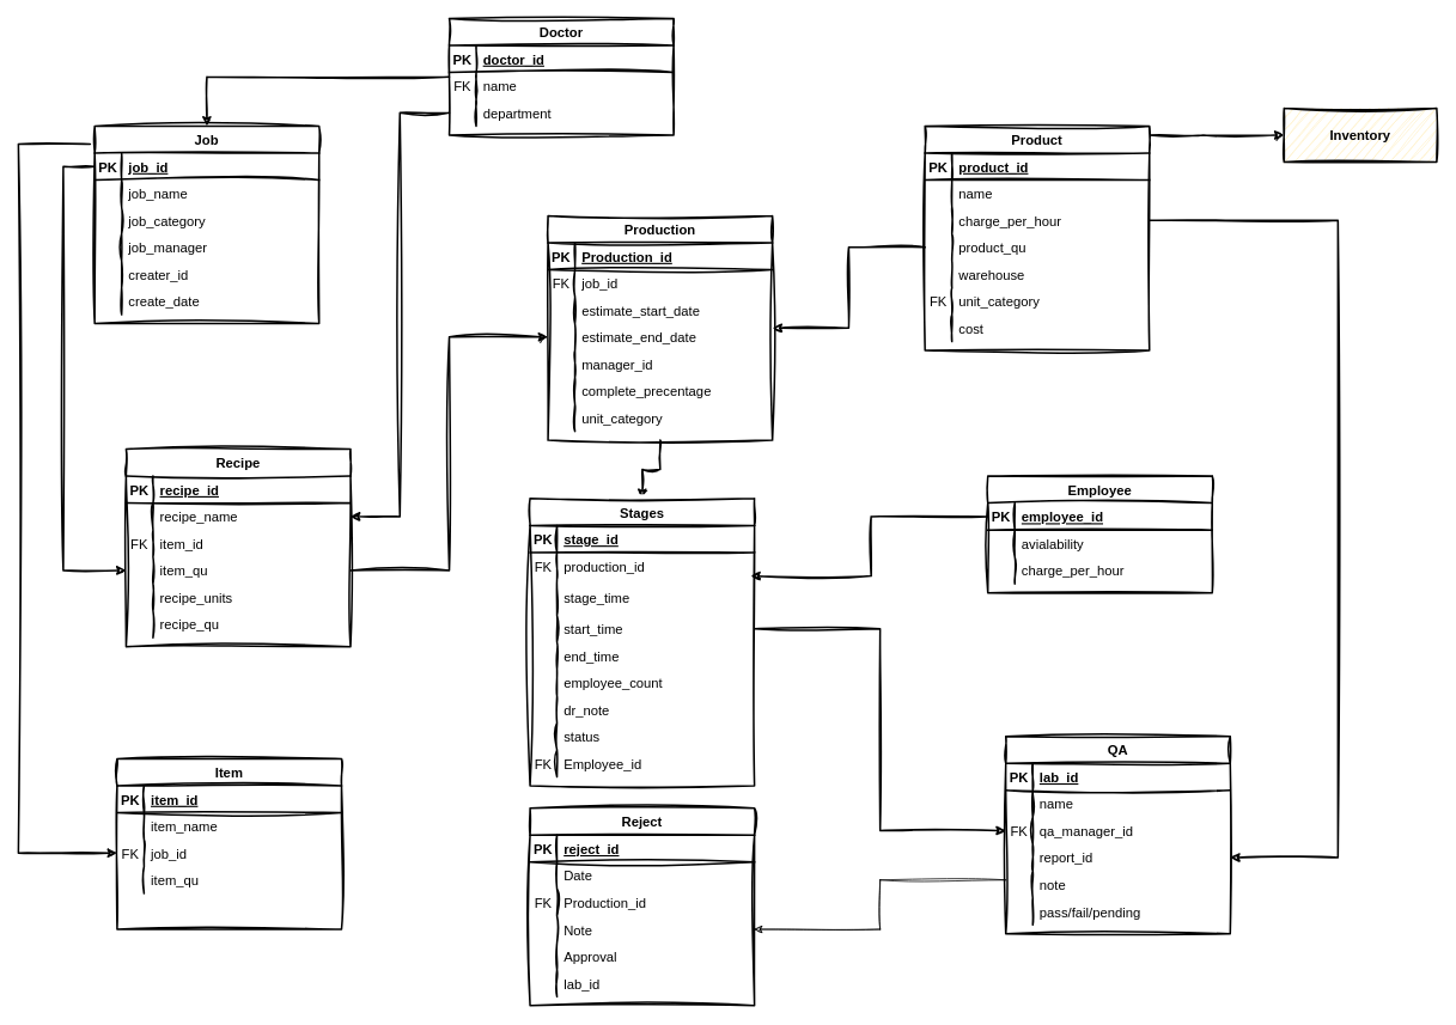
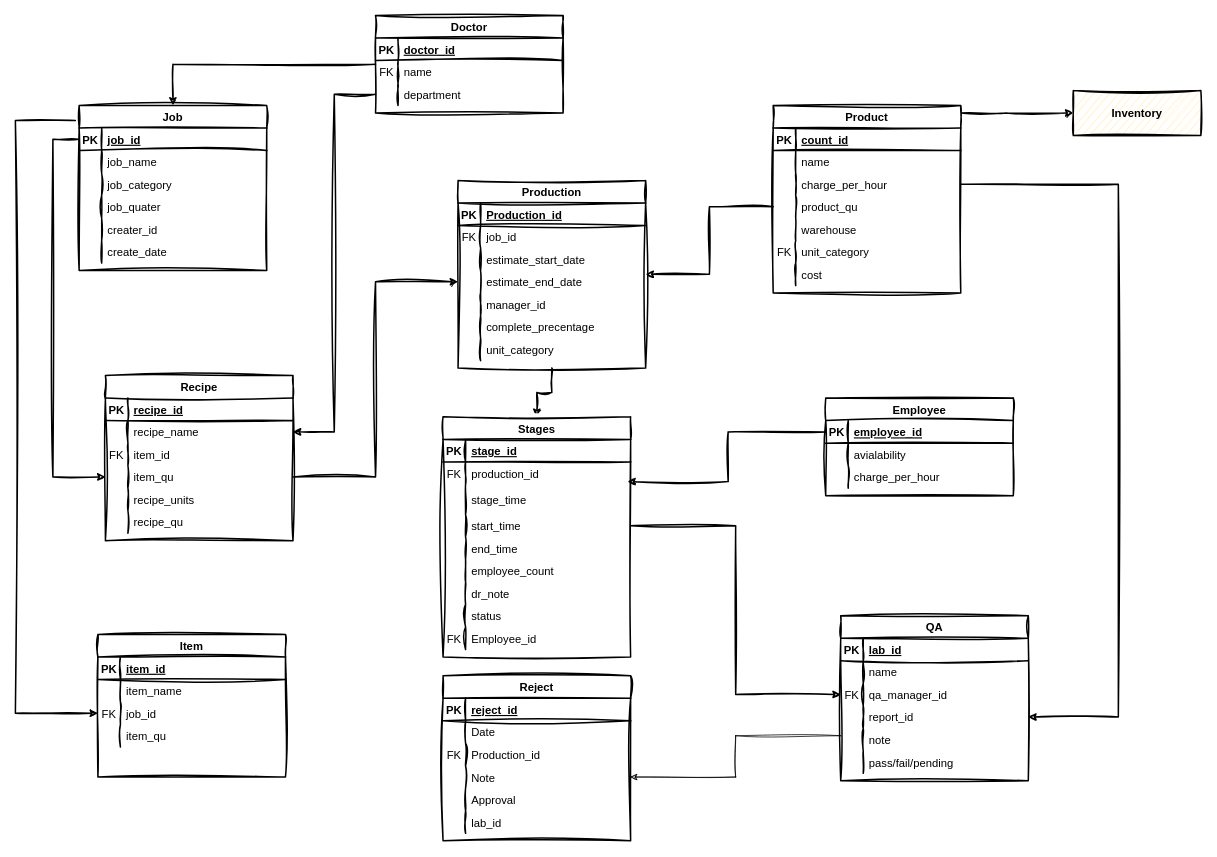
- <mxCell id="136" value="product_id" style="shape=partialRectangle;overflow=hidden;connectable=0;fillColor=none;top=0;left=0;bottom=0;right=0;align=left;spacingLeft=6;fontStyle=5;strokeWidth=2;fontSize=15;shadow=0;sketch=1;curveFitting=1;jiggle=2;" vertex="1" parent="134"><mxGeometry x="30" width="220" height="30" as="geometry"><mxRectangle width="220" height="30" as="alternateBounds" /></mxGeometry></mxCell>
+ <mxCell id="136" value="count_id" style="shape=partialRectangle;overflow=hidden;connectable=0;fillColor=none;top=0;left=0;bottom=0;right=0;align=left;spacingLeft=6;fontStyle=5;strokeWidth=2;fontSize=15;shadow=0;sketch=1;curveFitting=1;jiggle=2;" vertex="1" parent="134"><mxGeometry x="30" width="220" height="30" as="geometry"><mxRectangle width="220" height="30" as="alternateBounds" /></mxGeometry></mxCell>
- <mxCell id="65" value="job_manager " style="shape=partialRectangle;overflow=hidden;connectable=0;fillColor=none;top=0;left=0;bottom=0;right=0;align=left;spacingLeft=6;strokeWidth=2;fontSize=15;shadow=0;sketch=1;curveFitting=1;jiggle=2;" parent="63" vertex="1"><mxGeometry x="30" width="220" height="30" as="geometry"><mxRectangle width="220" height="30" as="alternateBounds" /></mxGeometry></mxCell>
+ <mxCell id="65" value="job_quater " style="shape=partialRectangle;overflow=hidden;connectable=0;fillColor=none;top=0;left=0;bottom=0;right=0;align=left;spacingLeft=6;strokeWidth=2;fontSize=15;shadow=0;sketch=1;curveFitting=1;jiggle=2;" parent="63" vertex="1"><mxGeometry x="30" width="220" height="30" as="geometry"><mxRectangle width="220" height="30" as="alternateBounds" /></mxGeometry></mxCell>
